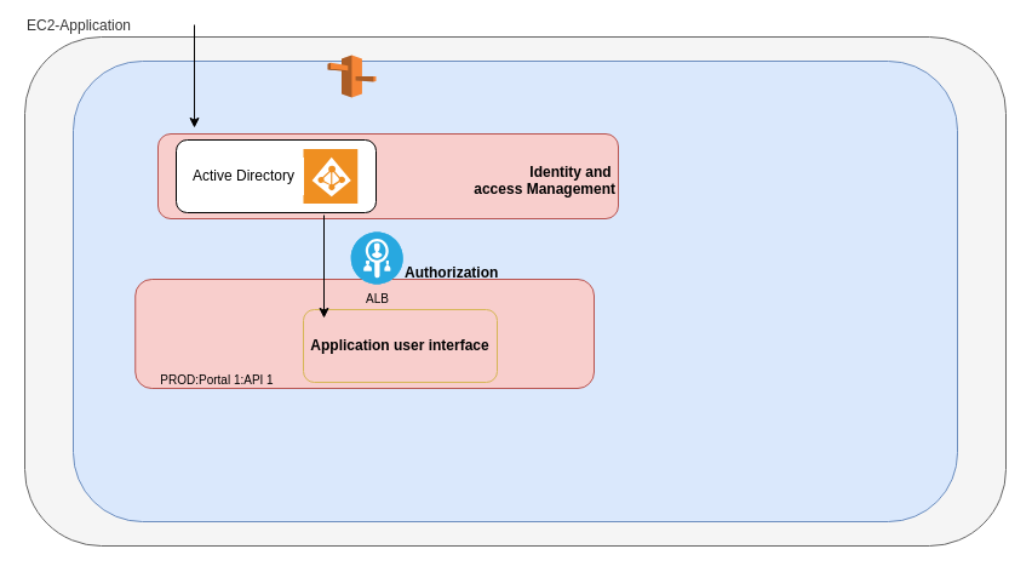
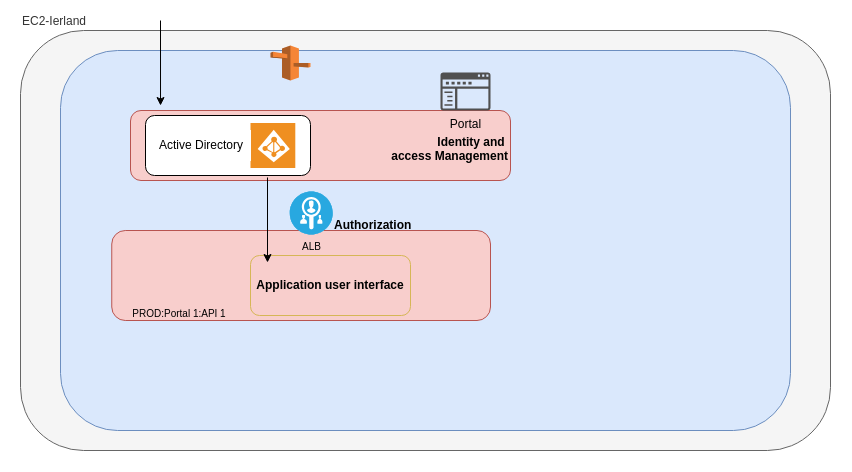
- <mxCell id="2" value="EC2-Application" style="rounded=1;whiteSpace=wrap;html=1;fillColor=#f5f5f5;fontColor=#333333;strokeColor=#666666;align=left;imageVerticalAlign=top;labelPosition=center;verticalLabelPosition=top;verticalAlign=bottom;" parent="1" vertex="1"><mxGeometry x="20" y="30" width="810" height="420" as="geometry" /></mxCell>
+ <mxCell id="2" value="EC2-Ierland" style="rounded=1;whiteSpace=wrap;html=1;fillColor=#f5f5f5;fontColor=#333333;strokeColor=#666666;align=left;imageVerticalAlign=top;labelPosition=center;verticalLabelPosition=top;verticalAlign=bottom;" parent="1" vertex="1"><mxGeometry x="20" y="30" width="810" height="420" as="geometry" /></mxCell>
+ <mxCell id="10" value="Portal" style="sketch=0;pointerEvents=1;shadow=0;dashed=0;html=1;strokeColor=none;labelPosition=center;verticalLabelPosition=bottom;verticalAlign=top;align=center;fillColor=#505050;shape=mxgraph.mscae.intune.company_portal" vertex="1" parent="1"><mxGeometry x="440" y="72" width="50" height="38" as="geometry" /></mxCell>
